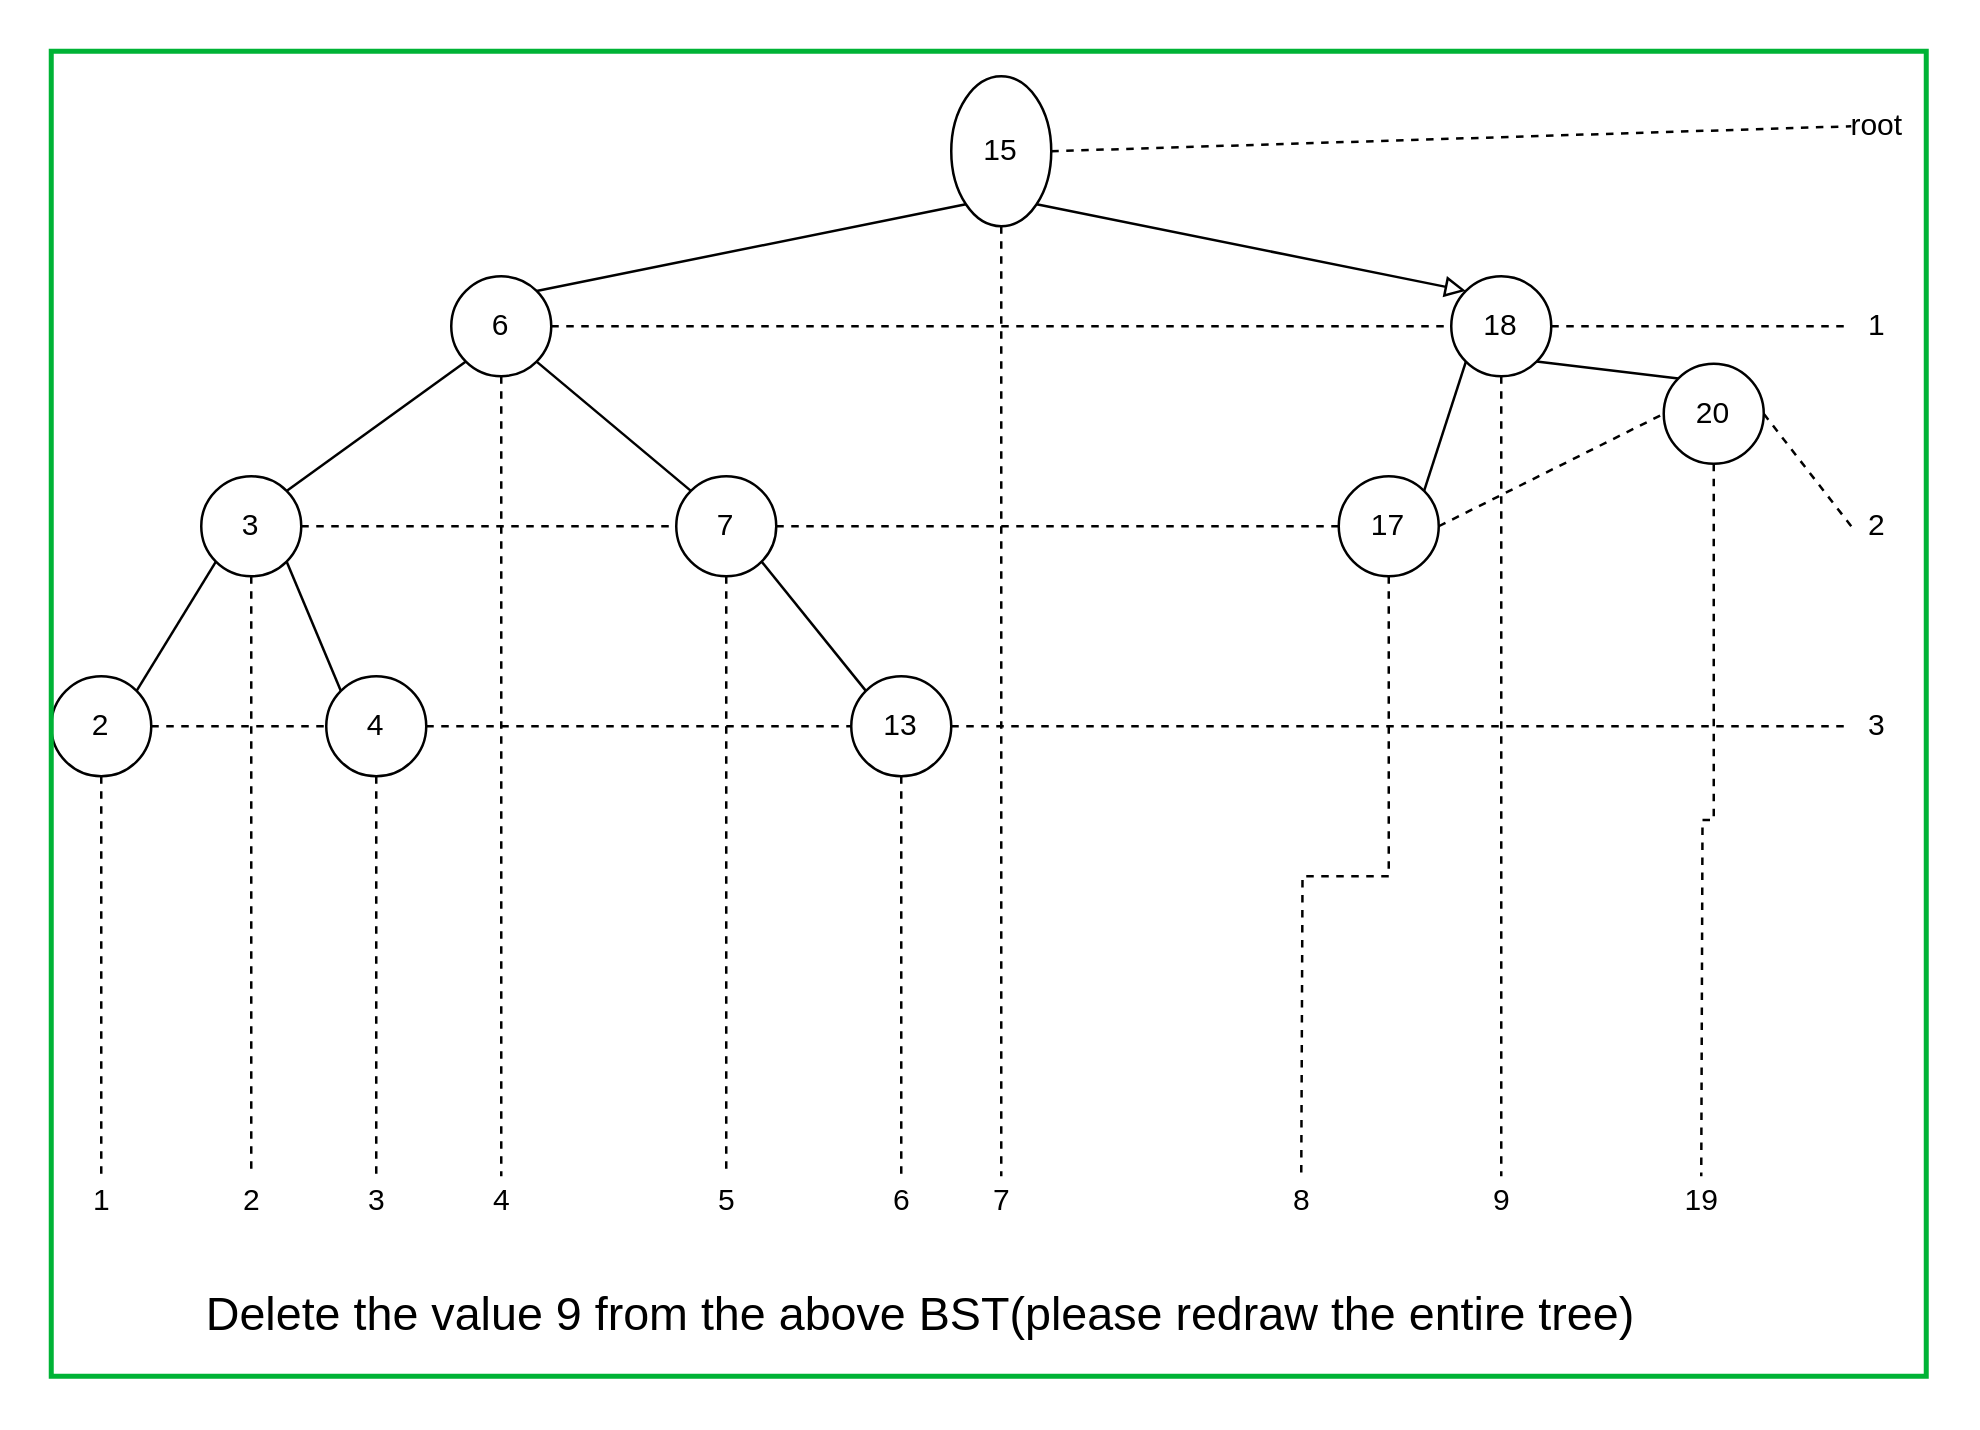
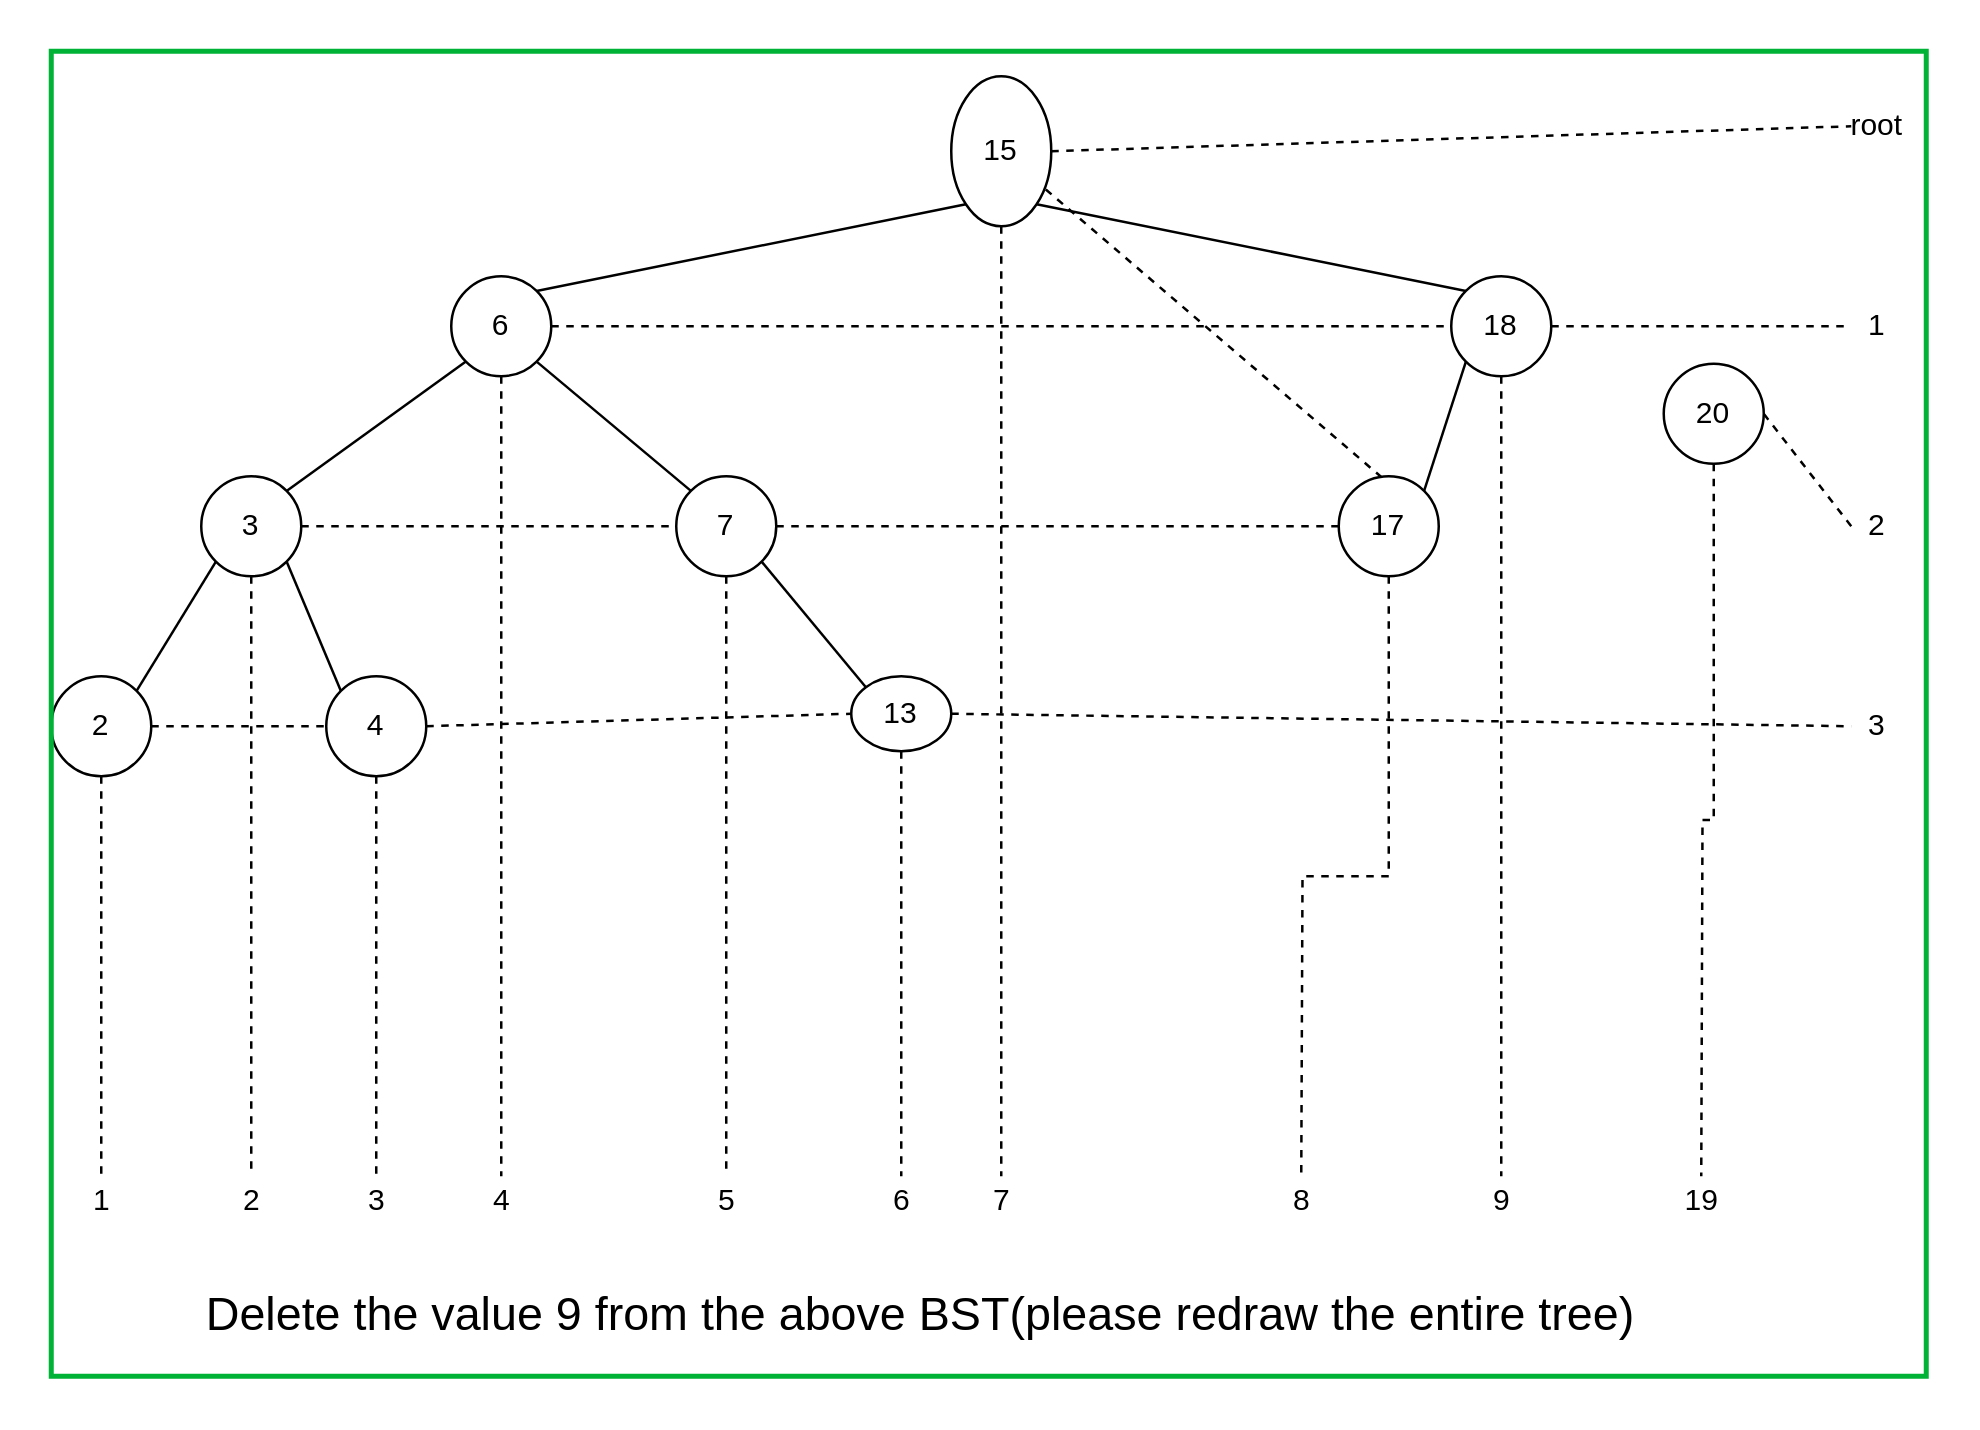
- <mxCell id="4" style="edgeStyle=none;rounded=0;orthogonalLoop=1;jettySize=auto;html=1;exitX=1;exitY=1;exitDx=0;exitDy=0;entryX=0;entryY=0;entryDx=0;entryDy=0;endArrow=block;endFill=0;" edge="1" parent="1" source="6" target="20"><mxGeometry relative="1" as="geometry" /></mxCell>
+ <mxCell id="4" style="edgeStyle=none;rounded=0;orthogonalLoop=1;jettySize=auto;html=1;exitX=1;exitY=1;exitDx=0;exitDy=0;entryX=0;entryY=0;entryDx=0;entryDy=0;endArrow=none;endFill=0;" edge="1" parent="1" source="6" target="20"><mxGeometry relative="1" as="geometry" /></mxCell>
- <mxCell id="18" style="edgeStyle=none;rounded=0;orthogonalLoop=1;jettySize=auto;html=1;exitX=1;exitY=1;exitDx=0;exitDy=0;entryX=0;entryY=0;entryDx=0;entryDy=0;endArrow=none;endFill=0;" edge="1" parent="1" source="20" target="40"><mxGeometry relative="1" as="geometry" /></mxCell>
- <mxCell id="36" style="edgeStyle=none;rounded=0;orthogonalLoop=1;jettySize=auto;html=1;exitX=1;exitY=0.5;exitDx=0;exitDy=0;entryX=0;entryY=0.5;entryDx=0;entryDy=0;dashed=1;endArrow=none;endFill=0;" edge="1" parent="1" source="37" target="40"><mxGeometry relative="1" as="geometry" /></mxCell>
+ <mxCell id="36" style="edgeStyle=none;rounded=0;orthogonalLoop=1;jettySize=auto;html=1;exitX=1;exitY=0.5;exitDx=0;exitDy=0;dashed=1;endArrow=none;endFill=0;" edge="1" parent="1" source="37" target="6"><mxGeometry relative="1" as="geometry" /></mxCell>
- <mxCell id="34" value="13" style="ellipse;whiteSpace=wrap;html=1;aspect=fixed;" vertex="1" parent="1"><mxGeometry x="340" y="270" width="40" height="40" as="geometry" /></mxCell>
+ <mxCell id="34" value="13" style="ellipse;whiteSpace=wrap;html=1;aspect=fixed;" vertex="1" parent="1"><mxGeometry x="340" y="270" width="40" height="30" as="geometry" /></mxCell>
